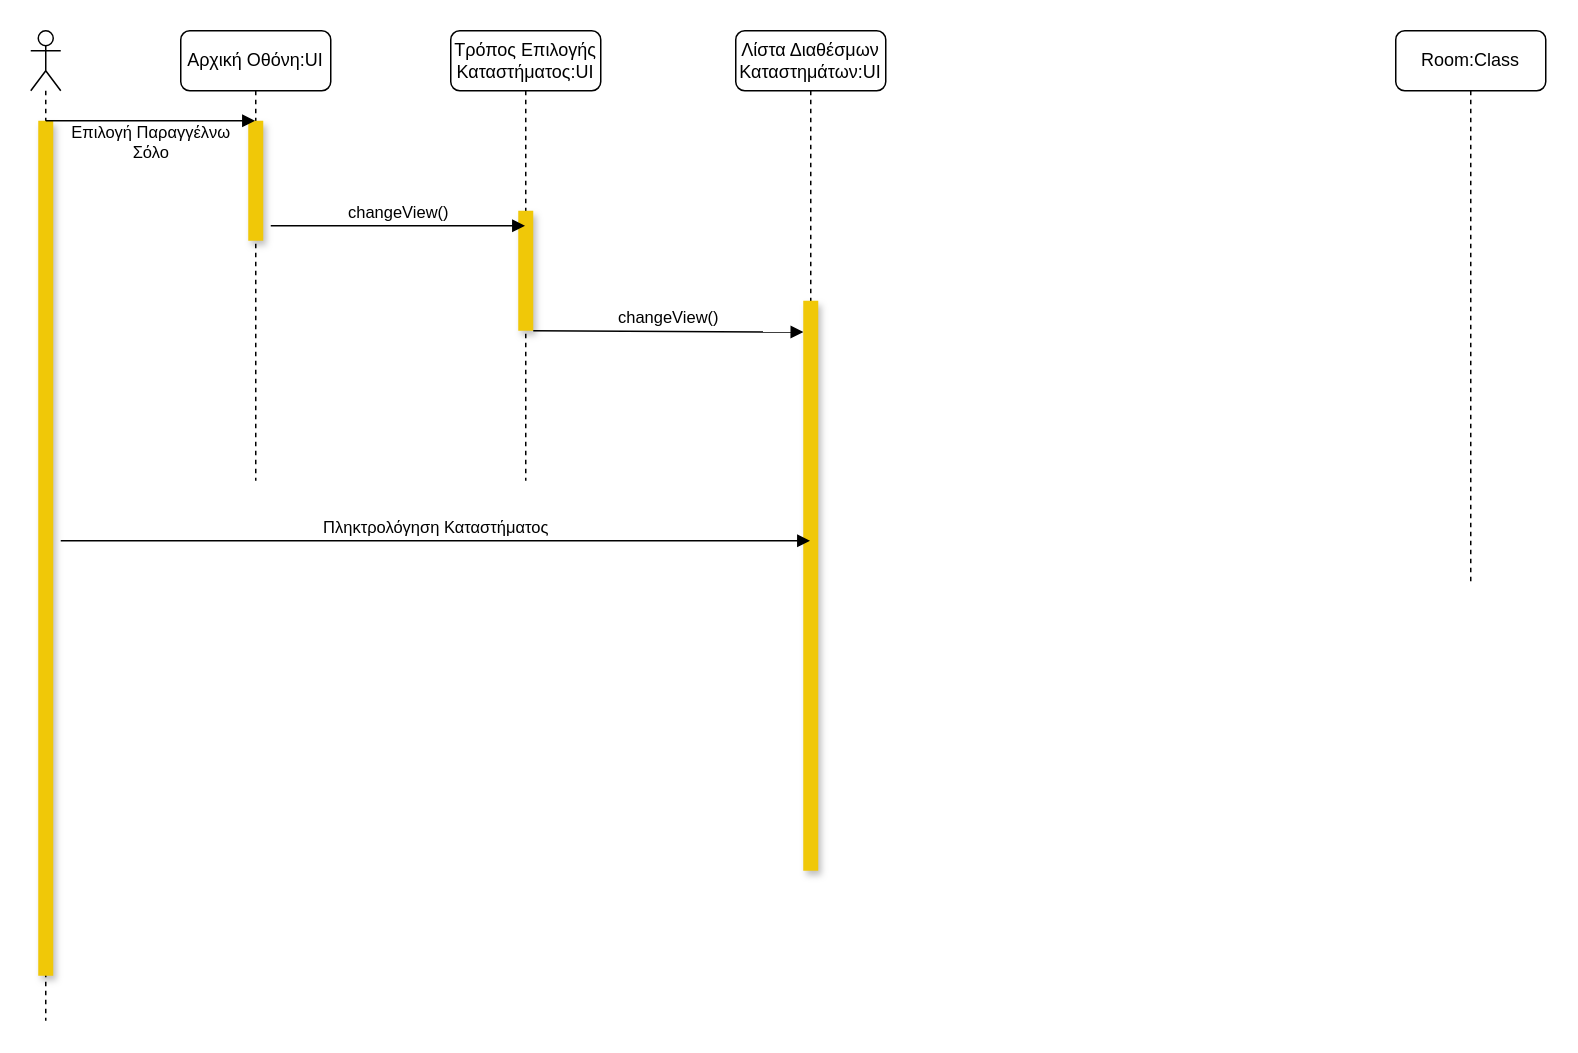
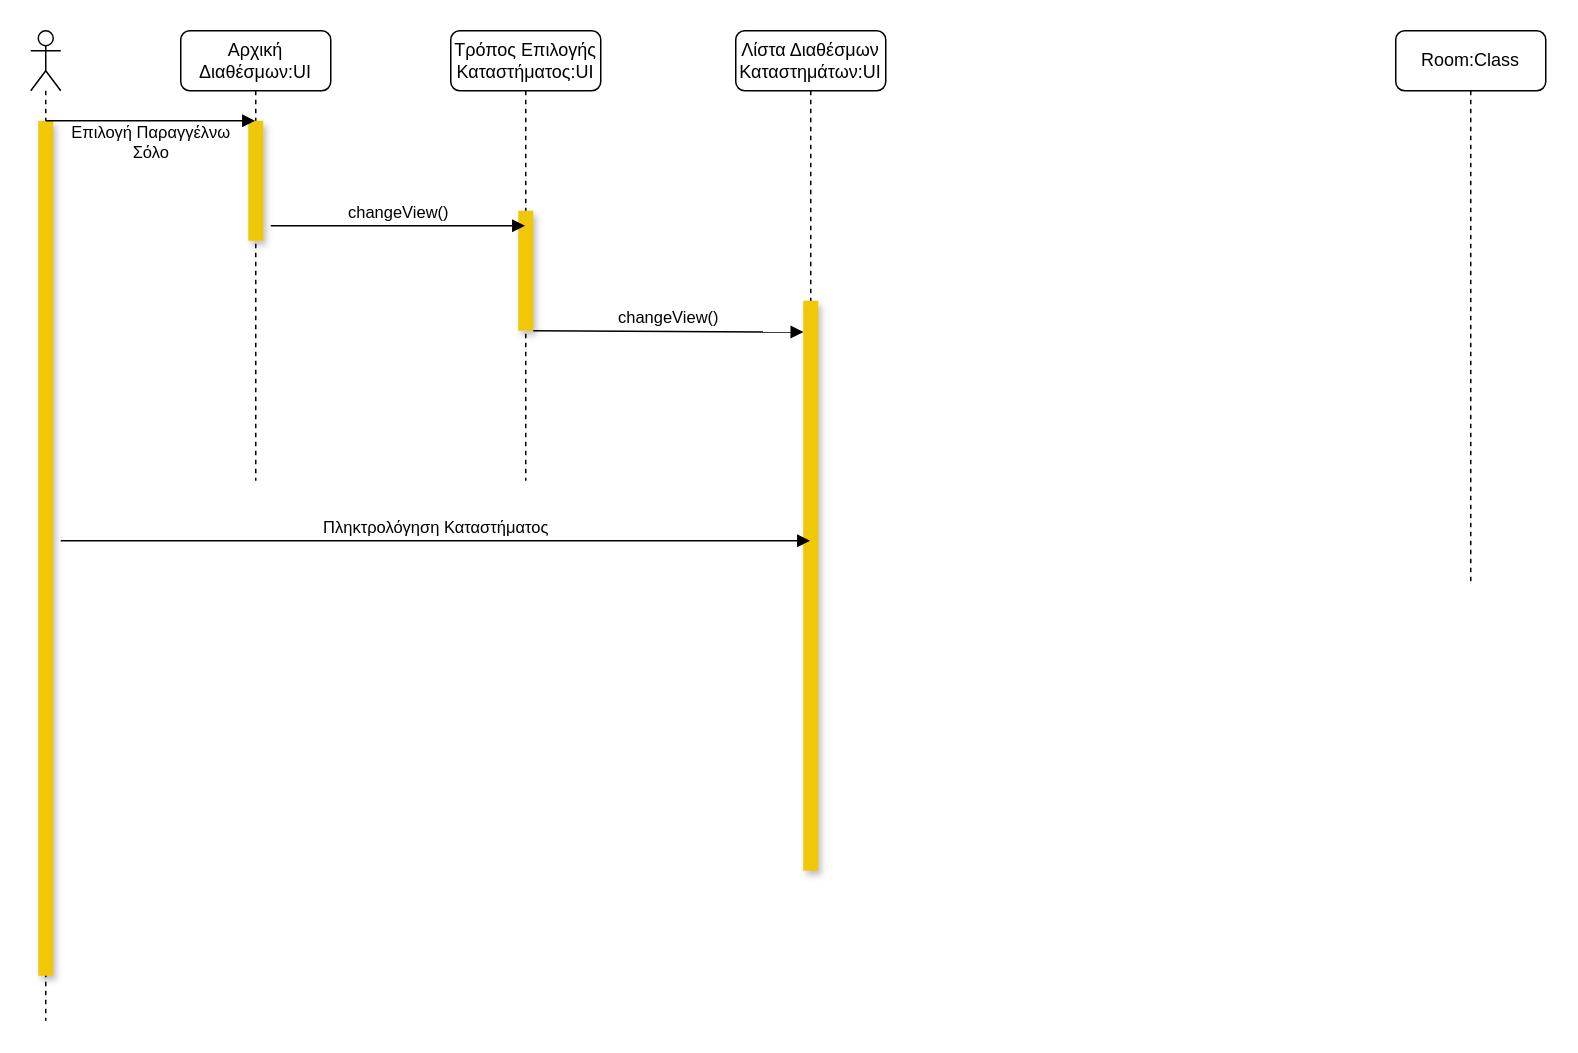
- <mxCell id="2" value="Αρχική Οθόνη:UI" style="shape=umlLifeline;perimeter=lifelinePerimeter;whiteSpace=wrap;html=1;container=1;collapsible=0;recursiveResize=0;outlineConnect=0;rounded=1;" vertex="1" parent="1"><mxGeometry x="120" y="20" width="100" height="300" as="geometry" /></mxCell>
+ <mxCell id="2" value="Αρχική Διαθέσμων:UI" style="shape=umlLifeline;perimeter=lifelinePerimeter;whiteSpace=wrap;html=1;container=1;collapsible=0;recursiveResize=0;outlineConnect=0;rounded=1;" vertex="1" parent="1"><mxGeometry x="120" y="20" width="100" height="300" as="geometry" /></mxCell>
